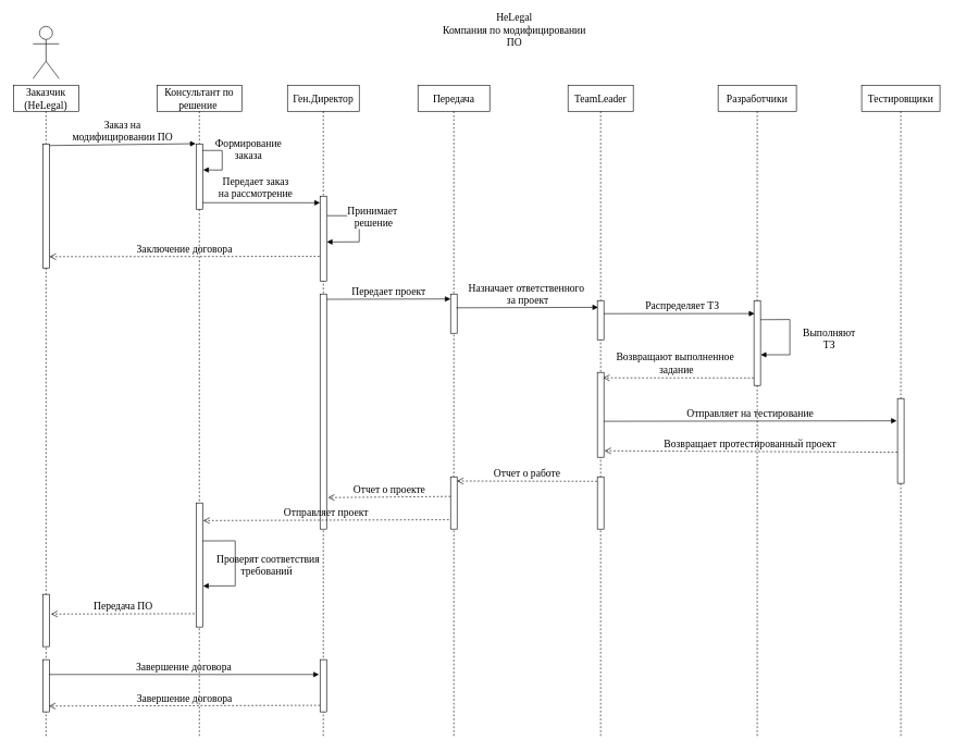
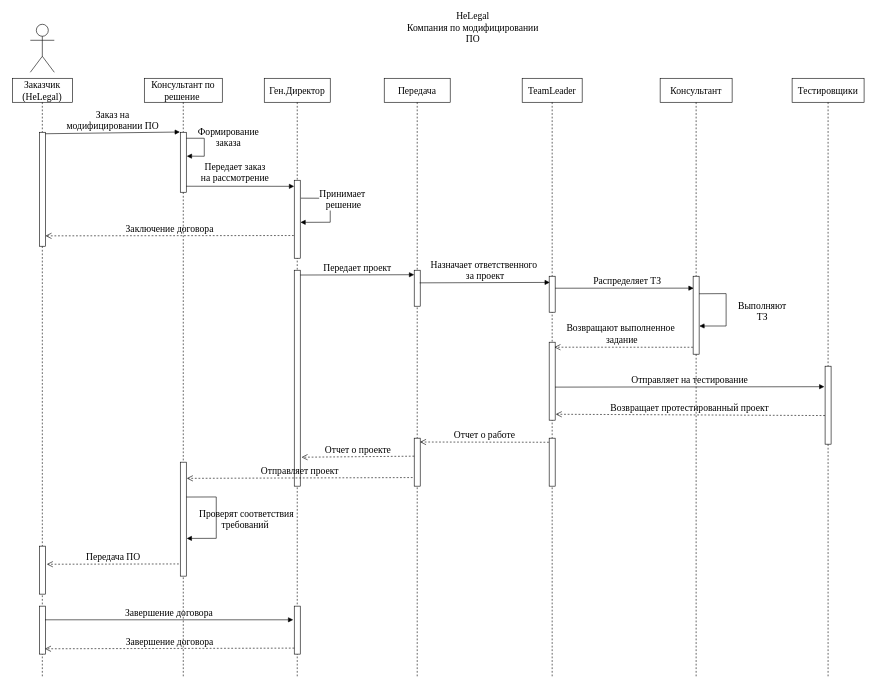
- <mxCell id="32" value="Разработчики" style="shape=umlLifeline;perimeter=lifelinePerimeter;whiteSpace=wrap;html=1;container=1;collapsible=0;recursiveResize=0;outlineConnect=0;labelBackgroundColor=none;fontFamily=Comic Sans MS;fontSize=16;" vertex="1" parent="1"><mxGeometry x="1100" y="130" width="120" height="1000" as="geometry" /></mxCell>
+ <mxCell id="32" value="Консультант" style="shape=umlLifeline;perimeter=lifelinePerimeter;whiteSpace=wrap;html=1;container=1;collapsible=0;recursiveResize=0;outlineConnect=0;labelBackgroundColor=none;fontFamily=Comic Sans MS;fontSize=16;" vertex="1" parent="1"><mxGeometry x="1100" y="130" width="120" height="1000" as="geometry" /></mxCell>
